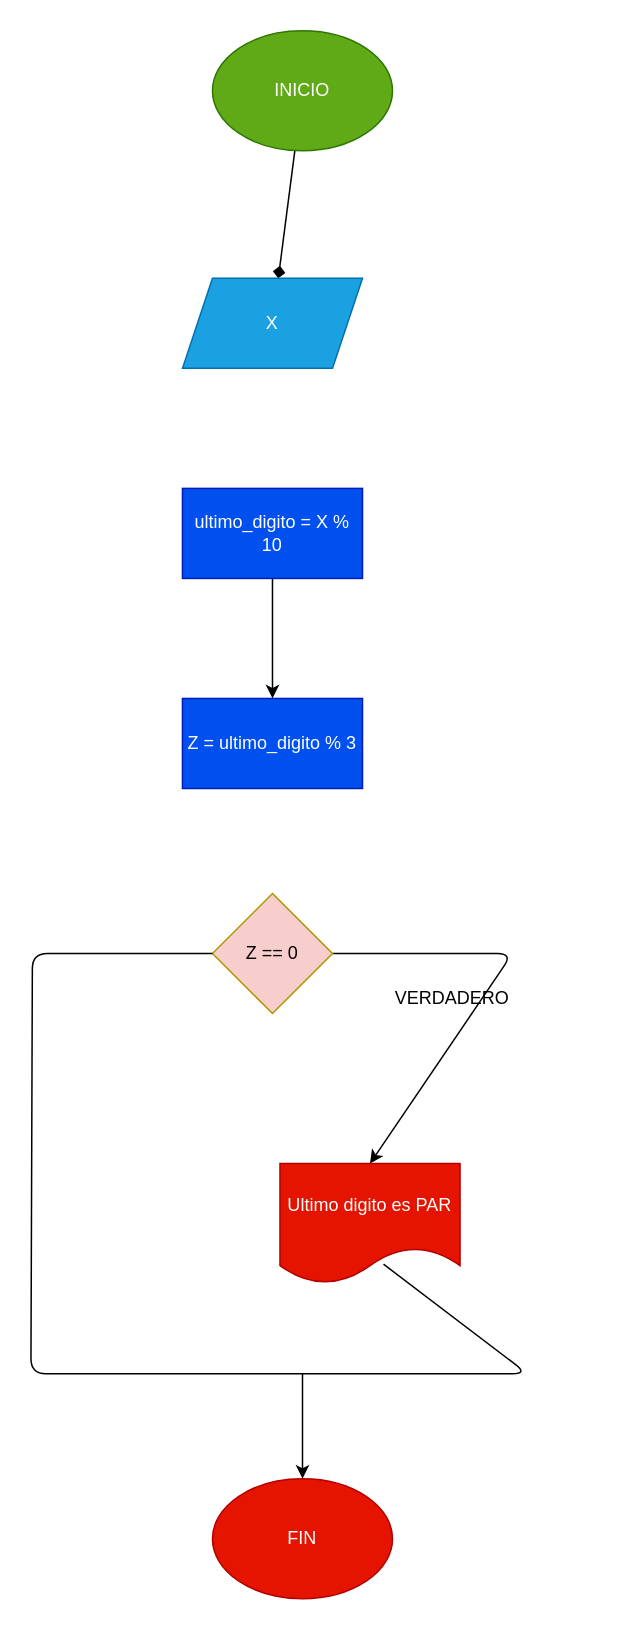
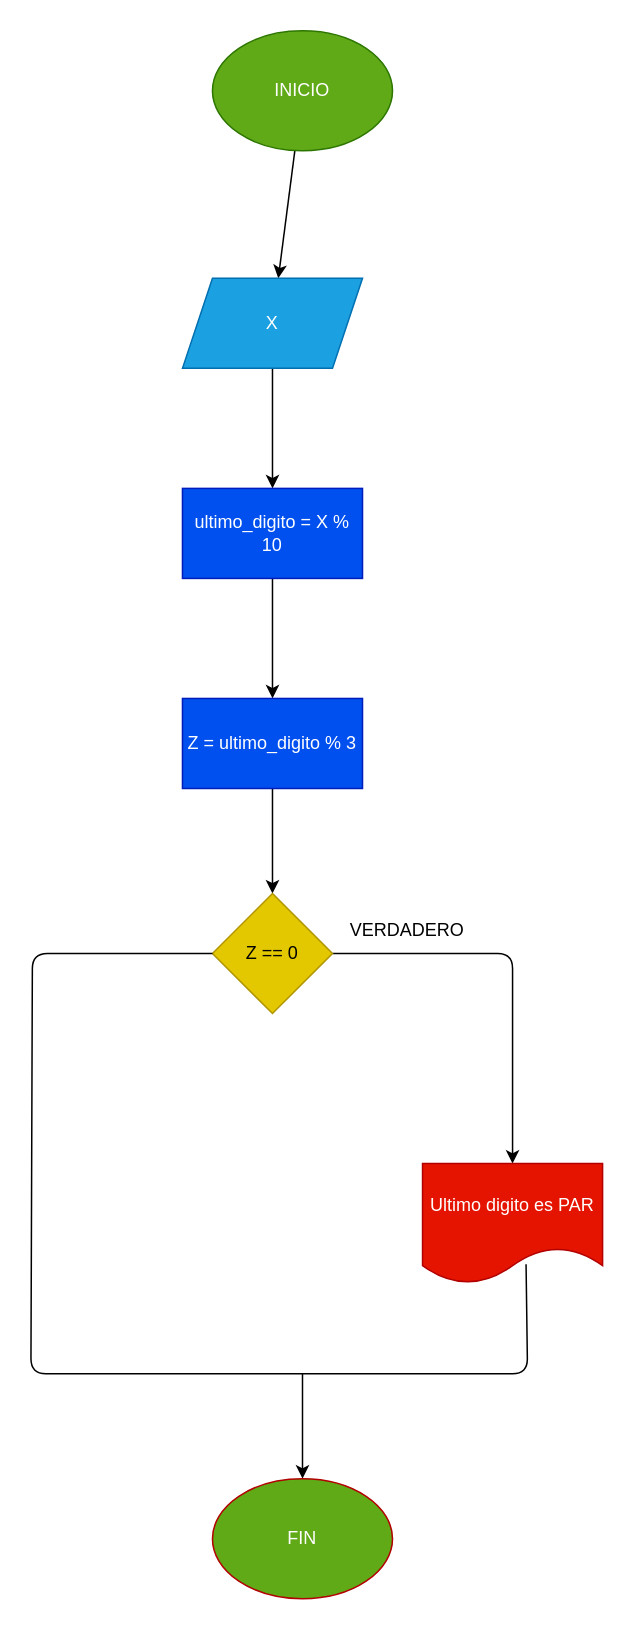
- <mxCell id="2" value="" style="edgeStyle=none;html=1;endArrow=diamond;" parent="1" source="3" target="5" edge="1"><mxGeometry relative="1" as="geometry" /></mxCell>
+ <mxCell id="2" value="" style="edgeStyle=none;html=1;" parent="1" source="3" target="5" edge="1"><mxGeometry relative="1" as="geometry" /></mxCell>
+ <mxCell id="4" value="" style="edgeStyle=none;html=1;" parent="1" source="5" target="7" edge="1"><mxGeometry relative="1" as="geometry" /></mxCell>
+ <mxCell id="8" value="" style="edgeStyle=none;html=1;" parent="1" source="9" target="11" edge="1"><mxGeometry relative="1" as="geometry" /></mxCell>
- <mxCell id="11" value="Z == 0" style="rhombus;whiteSpace=wrap;html=1;fillColor=#f8cecc;fontColor=#000000;strokeColor=#B09500;" parent="1" vertex="1"><mxGeometry x="141" y="595" width="80" height="80" as="geometry" /></mxCell>
+ <mxCell id="11" value="Z == 0" style="rhombus;whiteSpace=wrap;html=1;fillColor=#e3c800;fontColor=#000000;strokeColor=#B09500;" parent="1" vertex="1"><mxGeometry x="141" y="595" width="80" height="80" as="geometry" /></mxCell>
- <mxCell id="13" value="VERDADERO" style="text;html=1;strokeColor=none;fillColor=none;align=center;verticalAlign=middle;whiteSpace=wrap;rounded=0;" parent="1" vertex="1"><mxGeometry x="271" y="650" width="60" height="30" as="geometry" /></mxCell>
+ <mxCell id="13" value="VERDADERO" style="text;html=1;strokeColor=none;fillColor=none;align=center;verticalAlign=middle;whiteSpace=wrap;rounded=0;" parent="1" vertex="1"><mxGeometry x="241" y="605" width="60" height="30" as="geometry" /></mxCell>
- <mxCell id="12" value="Ultimo digito es PAR" style="shape=document;whiteSpace=wrap;html=1;boundedLbl=1;fillColor=#e51400;fontColor=#ffffff;strokeColor=#B20000;" parent="1" vertex="1"><mxGeometry x="186" y="775" width="120" height="80" as="geometry" /></mxCell>
+ <mxCell id="12" value="Ultimo digito es PAR" style="shape=document;whiteSpace=wrap;html=1;boundedLbl=1;fillColor=#e51400;fontColor=#ffffff;strokeColor=#B20000;" parent="1" vertex="1"><mxGeometry x="281" y="775" width="120" height="80" as="geometry" /></mxCell>
- <mxCell id="16" value="FIN" style="ellipse;whiteSpace=wrap;html=1;fillColor=#e51400;fontColor=#ffffff;strokeColor=#B20000;" parent="1" vertex="1"><mxGeometry x="141" y="985" width="120" height="80" as="geometry" /></mxCell>
+ <mxCell id="16" value="FIN" style="ellipse;whiteSpace=wrap;html=1;fillColor=#60a917;fontColor=#ffffff;strokeColor=#B20000;" parent="1" vertex="1"><mxGeometry x="141" y="985" width="120" height="80" as="geometry" /></mxCell>
